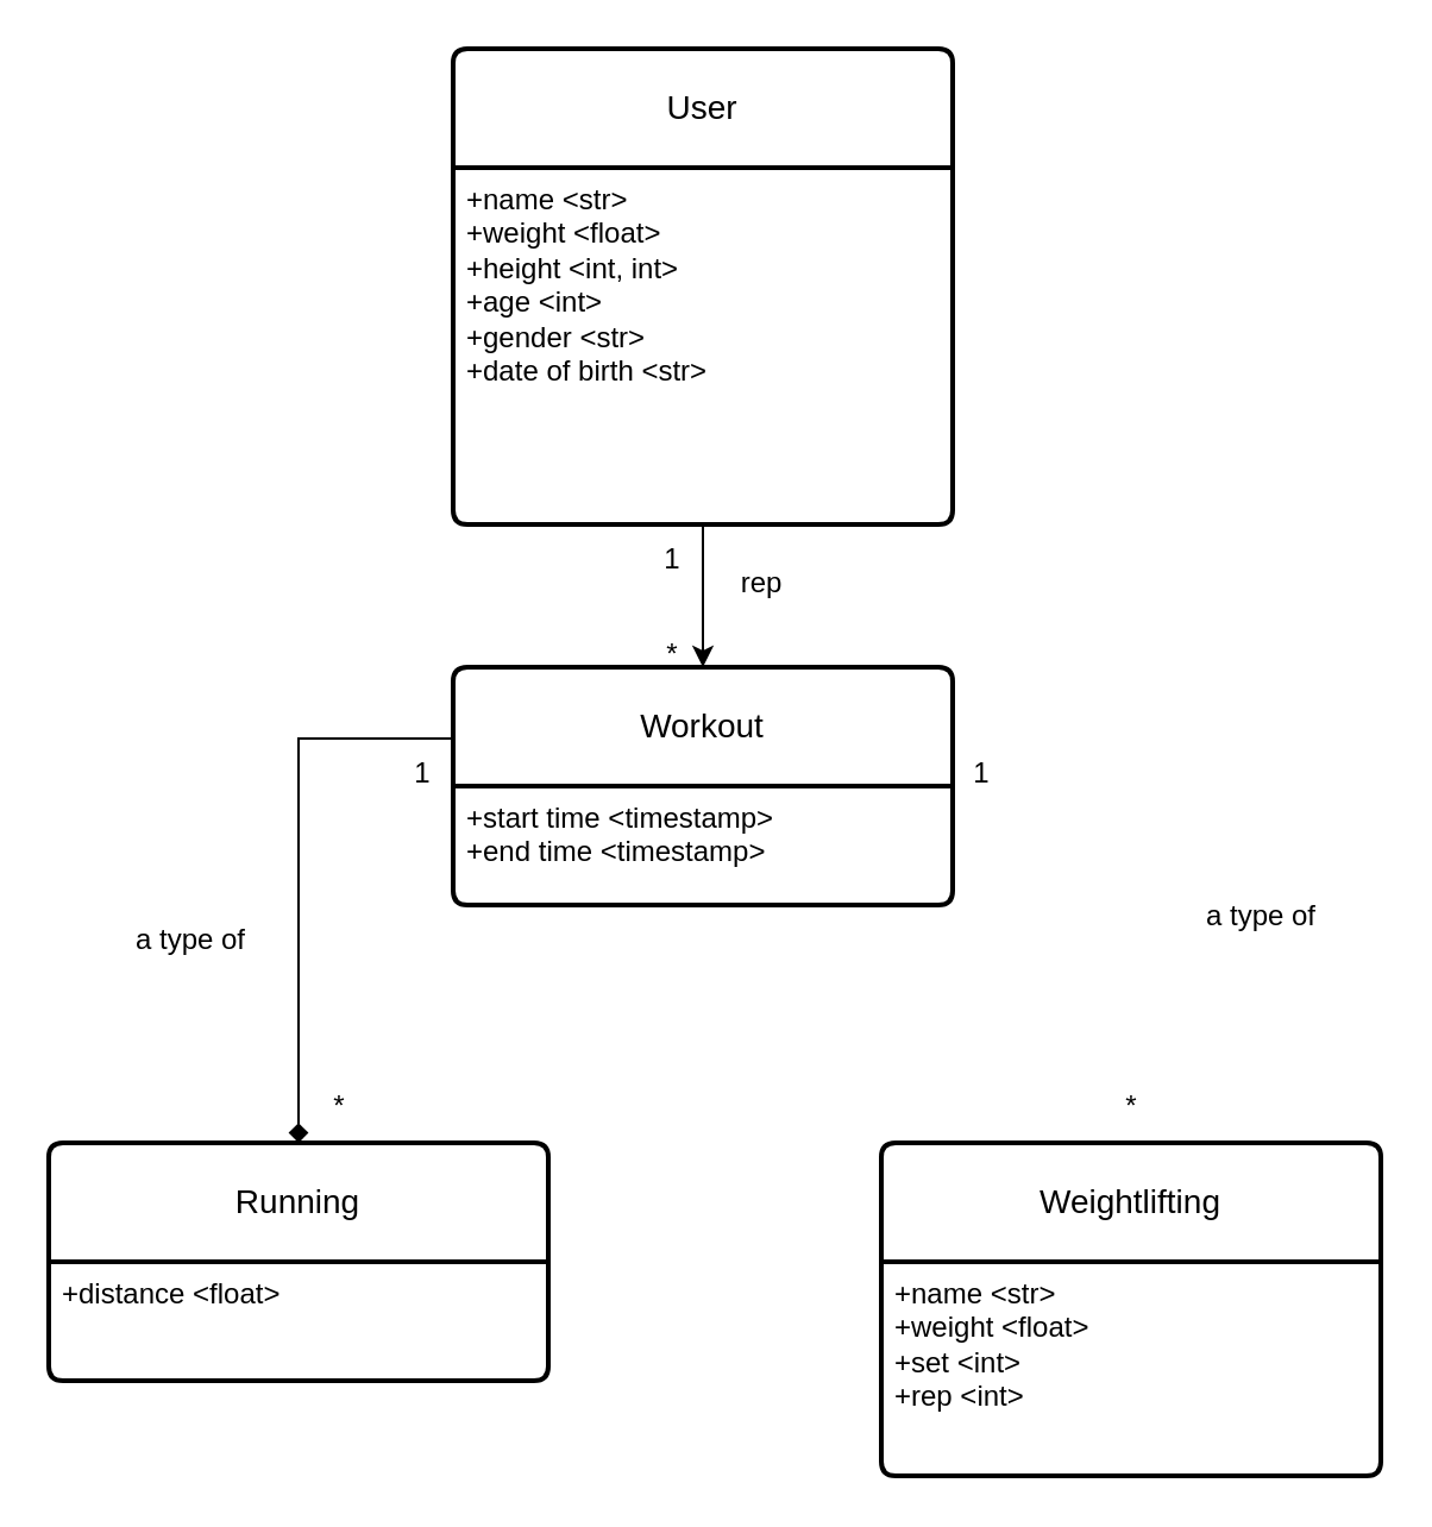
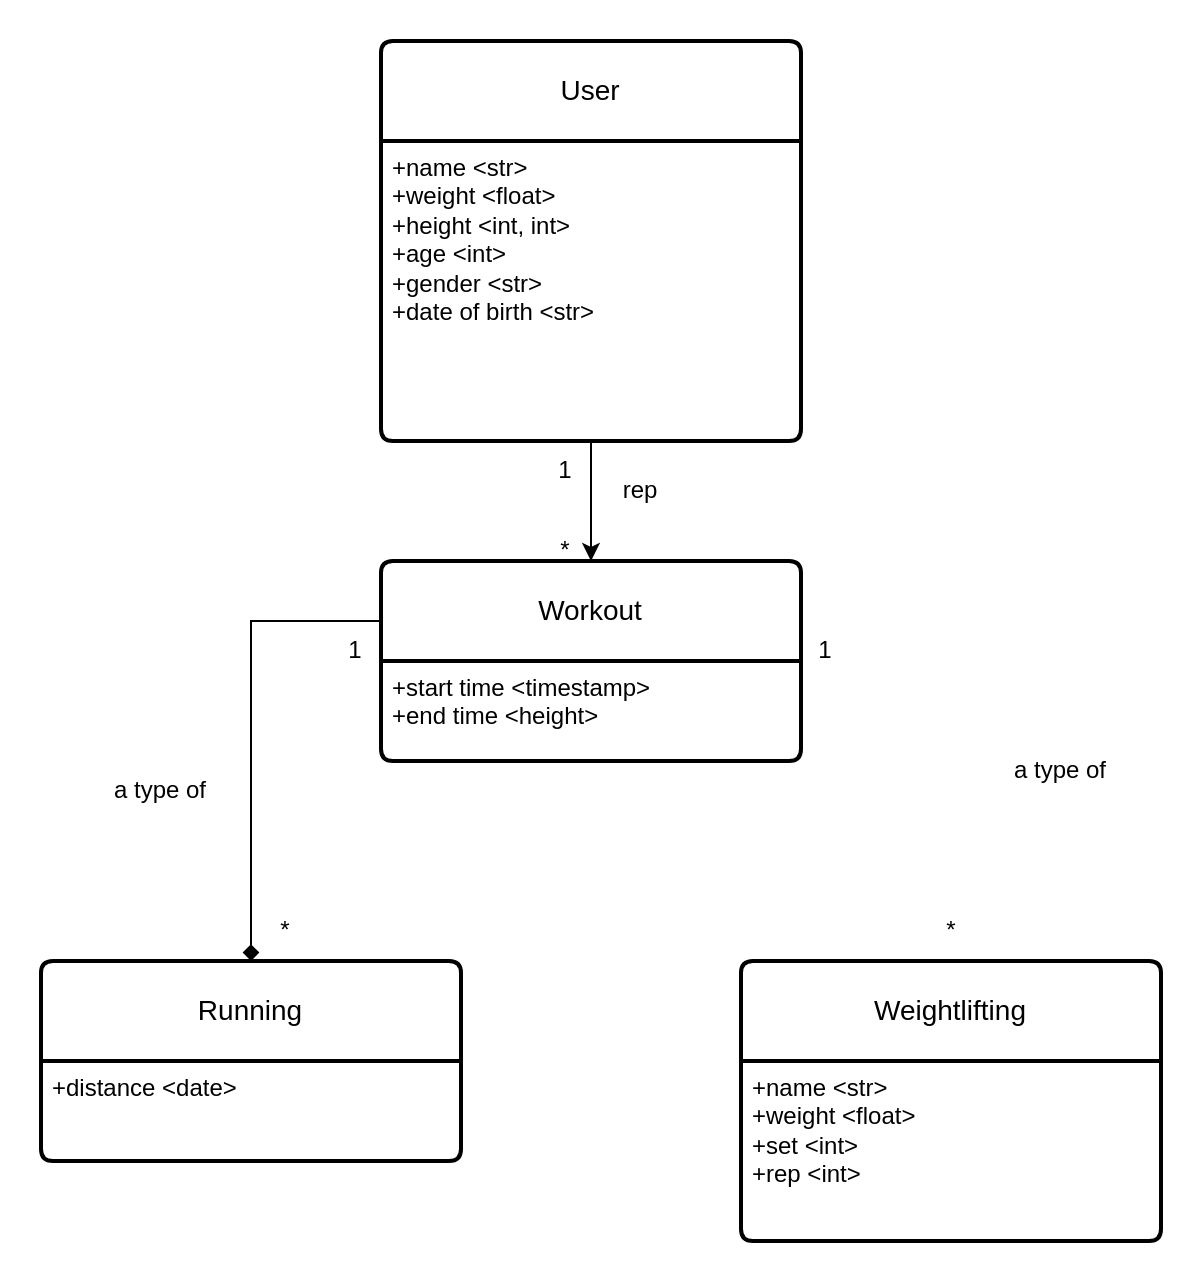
- <mxCell id="5" value="+start time &amp;lt;timestamp&amp;gt;&lt;br&gt;+end time &amp;lt;timestamp&amp;gt;" style="align=left;strokeColor=none;fillColor=none;spacingLeft=4;fontSize=12;verticalAlign=top;resizable=0;rotatable=0;part=1;html=1;" vertex="1" parent="4"><mxGeometry y="50" width="210" height="50" as="geometry" /></mxCell>
+ <mxCell id="5" value="+start time &amp;lt;timestamp&amp;gt;&lt;br&gt;+end time &amp;lt;height&amp;gt;" style="align=left;strokeColor=none;fillColor=none;spacingLeft=4;fontSize=12;verticalAlign=top;resizable=0;rotatable=0;part=1;html=1;" vertex="1" parent="4"><mxGeometry y="50" width="210" height="50" as="geometry" /></mxCell>
- <mxCell id="7" value="+distance &amp;lt;float&amp;gt;" style="align=left;strokeColor=none;fillColor=none;spacingLeft=4;fontSize=12;verticalAlign=top;resizable=0;rotatable=0;part=1;html=1;" vertex="1" parent="6"><mxGeometry y="50" width="210" height="50" as="geometry" /></mxCell>
+ <mxCell id="7" value="+distance &amp;lt;date&amp;gt;" style="align=left;strokeColor=none;fillColor=none;spacingLeft=4;fontSize=12;verticalAlign=top;resizable=0;rotatable=0;part=1;html=1;" vertex="1" parent="6"><mxGeometry y="50" width="210" height="50" as="geometry" /></mxCell>
